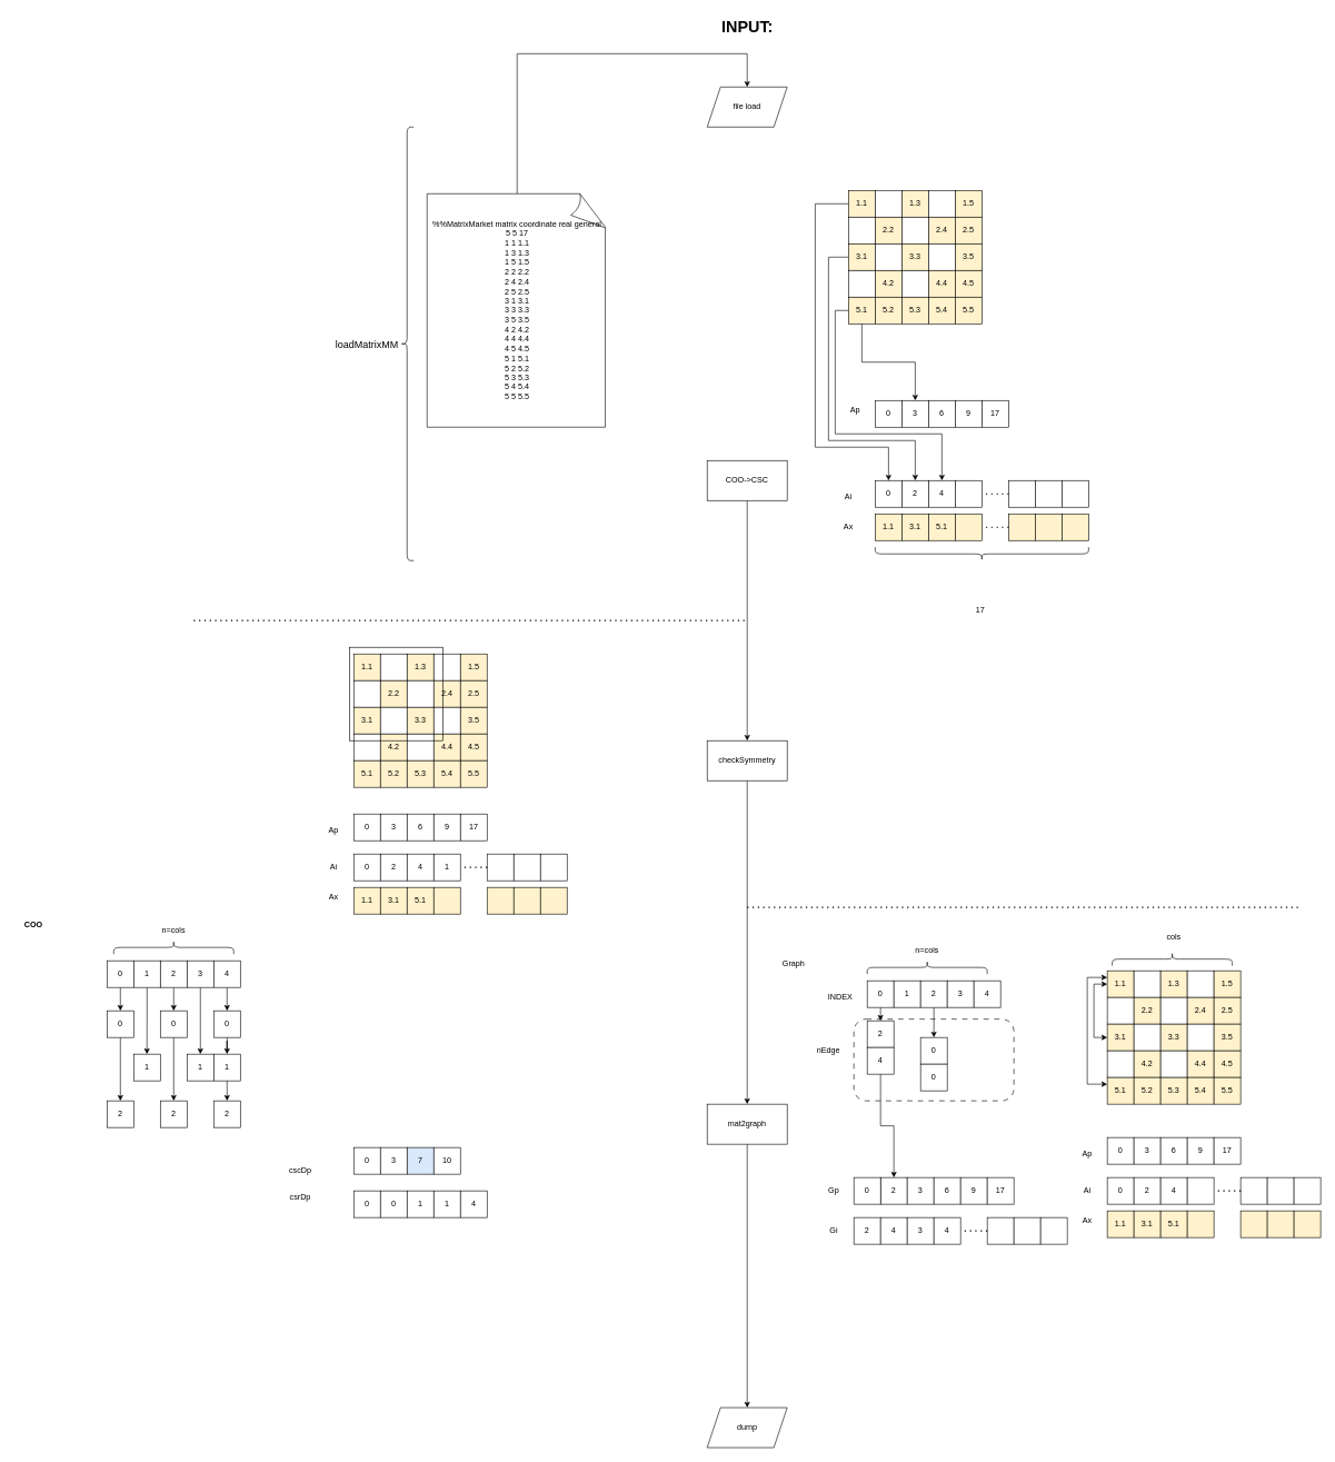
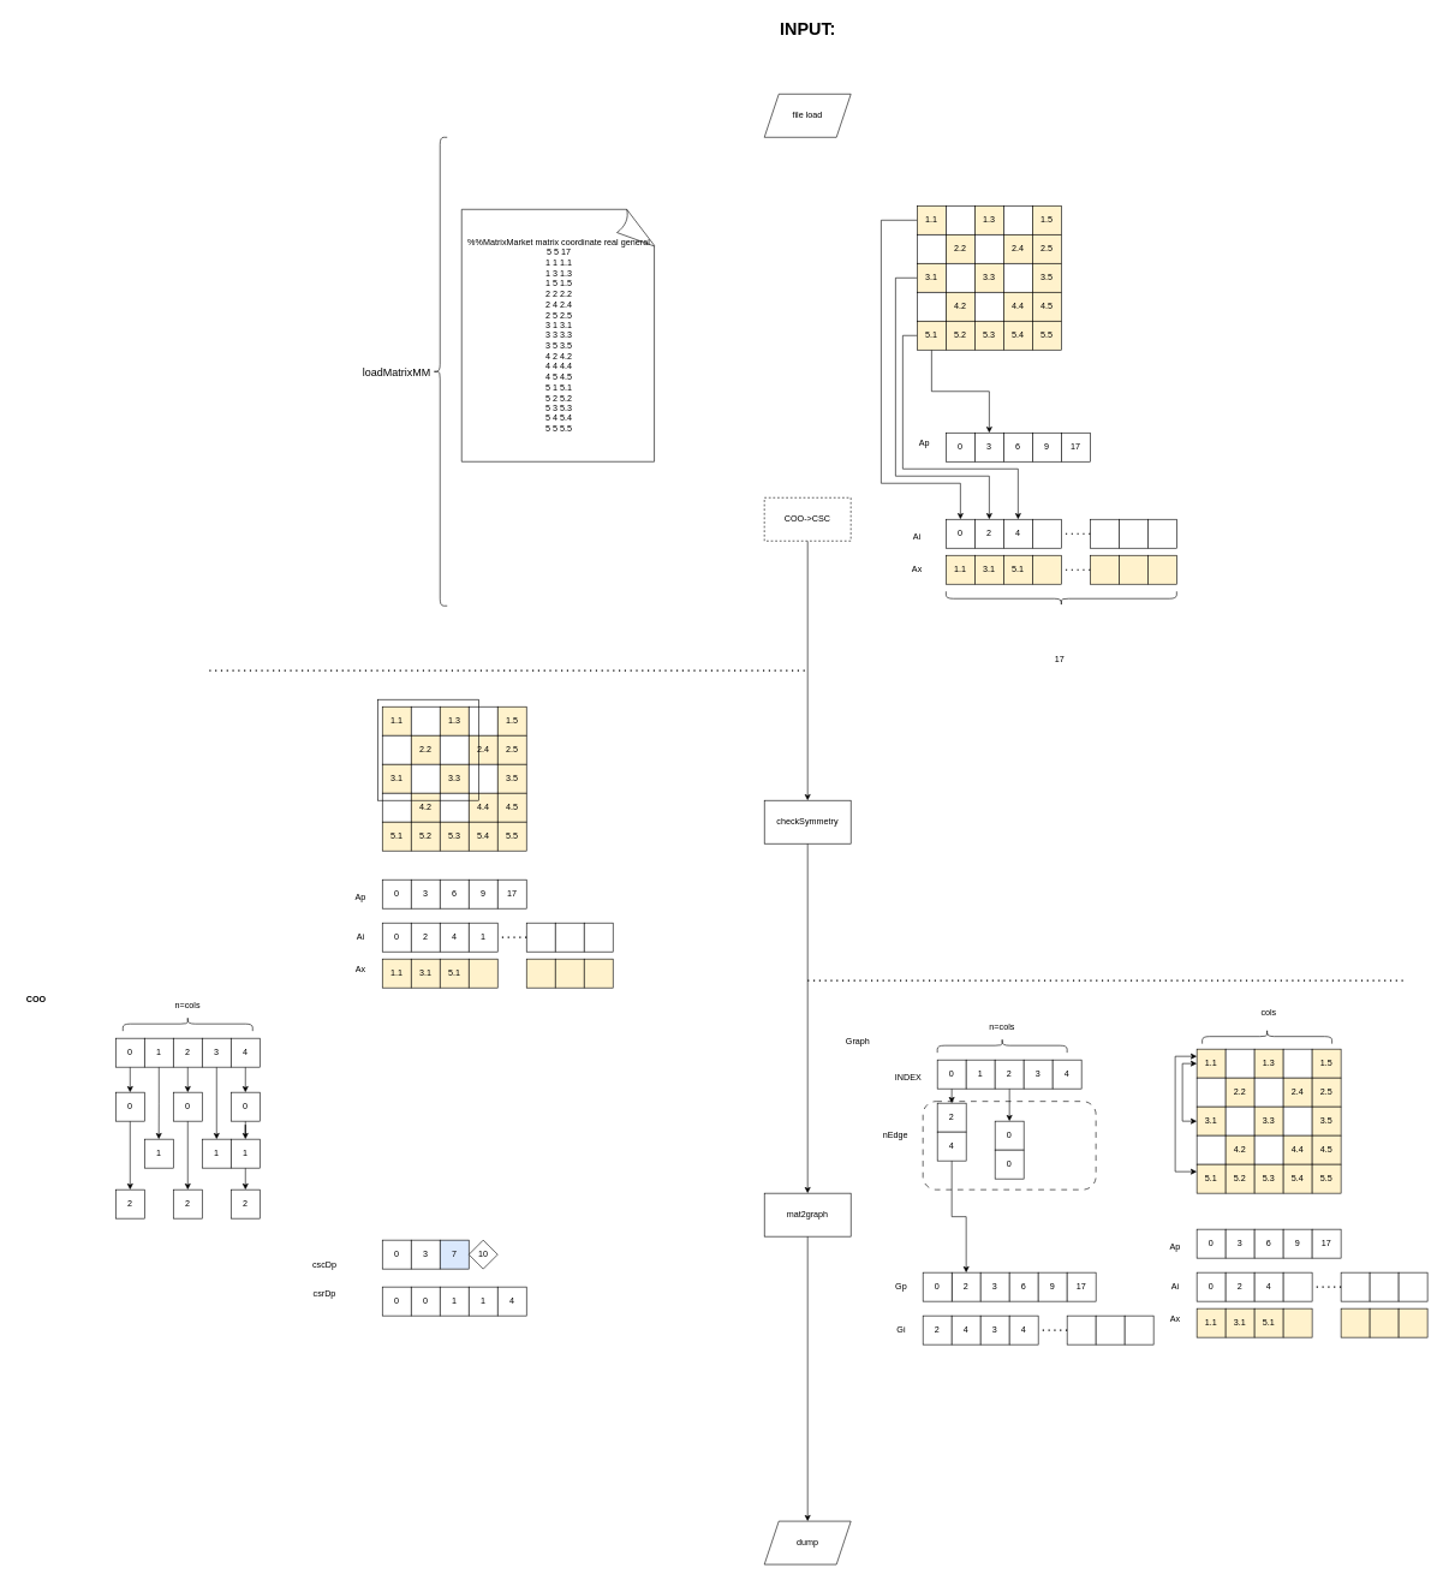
- <mxCell id="131" style="edgeStyle=orthogonalEdgeStyle;rounded=0;orthogonalLoop=1;jettySize=auto;html=1;exitX=0.5;exitY=0;exitDx=0;exitDy=0;exitPerimeter=0;entryX=0.5;entryY=0;entryDx=0;entryDy=0;" parent="1" source="132" target="31" edge="1"><mxGeometry relative="1" as="geometry"><Array as="points"><mxPoint x="775" y="80" /><mxPoint x="1120" y="80" /></Array></mxGeometry></mxCell>
- <mxCell id="33" value="COO-&amp;gt;CSC" style="rounded=0;whiteSpace=wrap;html=1;" parent="1" vertex="1"><mxGeometry x="1060" y="690" width="120" height="60" as="geometry" /></mxCell>
+ <mxCell id="33" value="COO-&amp;gt;CSC" style="rounded=0;whiteSpace=wrap;html=1;dashed=1;" parent="1" vertex="1"><mxGeometry x="1060" y="690" width="120" height="60" as="geometry" /></mxCell>
- <mxCell id="211" value="10" style="whiteSpace=wrap;html=1;aspect=fixed;" parent="1" vertex="1"><mxGeometry x="650" y="1720" width="40" height="40" as="geometry" /></mxCell>
+ <mxCell id="211" value="10" style="rhombus;whiteSpace=wrap;html=1;aspect=fixed;" parent="1" vertex="1"><mxGeometry x="650" y="1720" width="40" height="40" as="geometry" /></mxCell>
